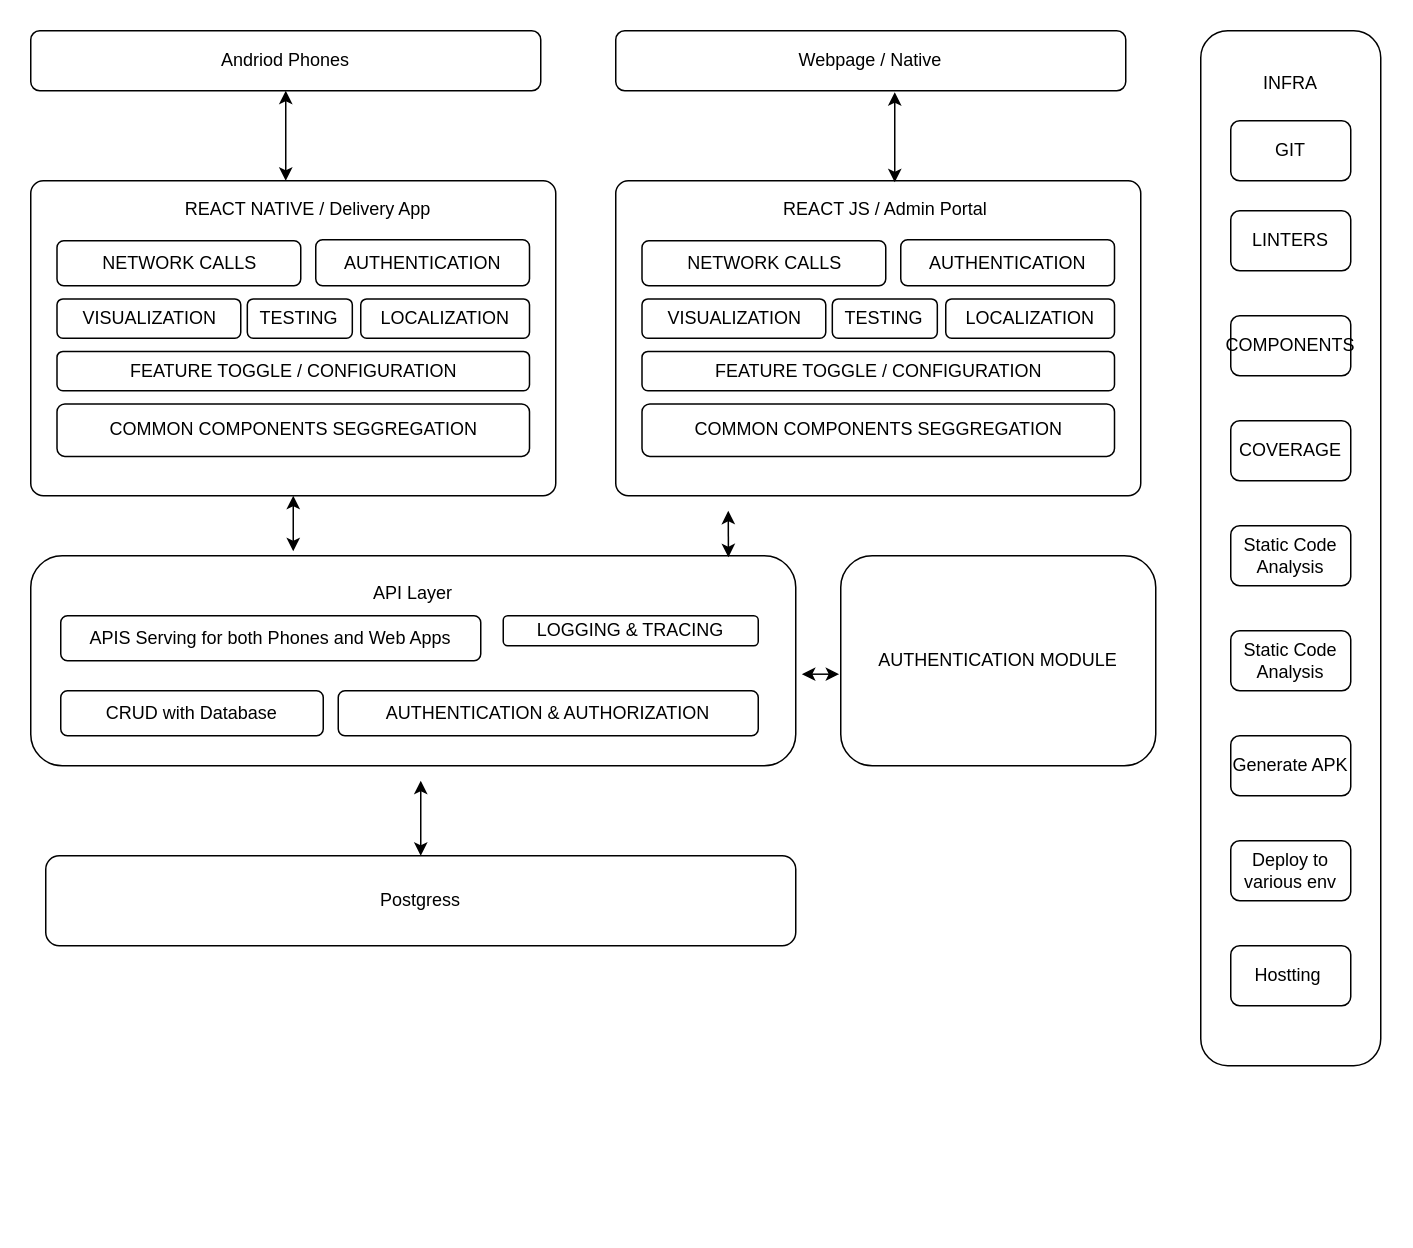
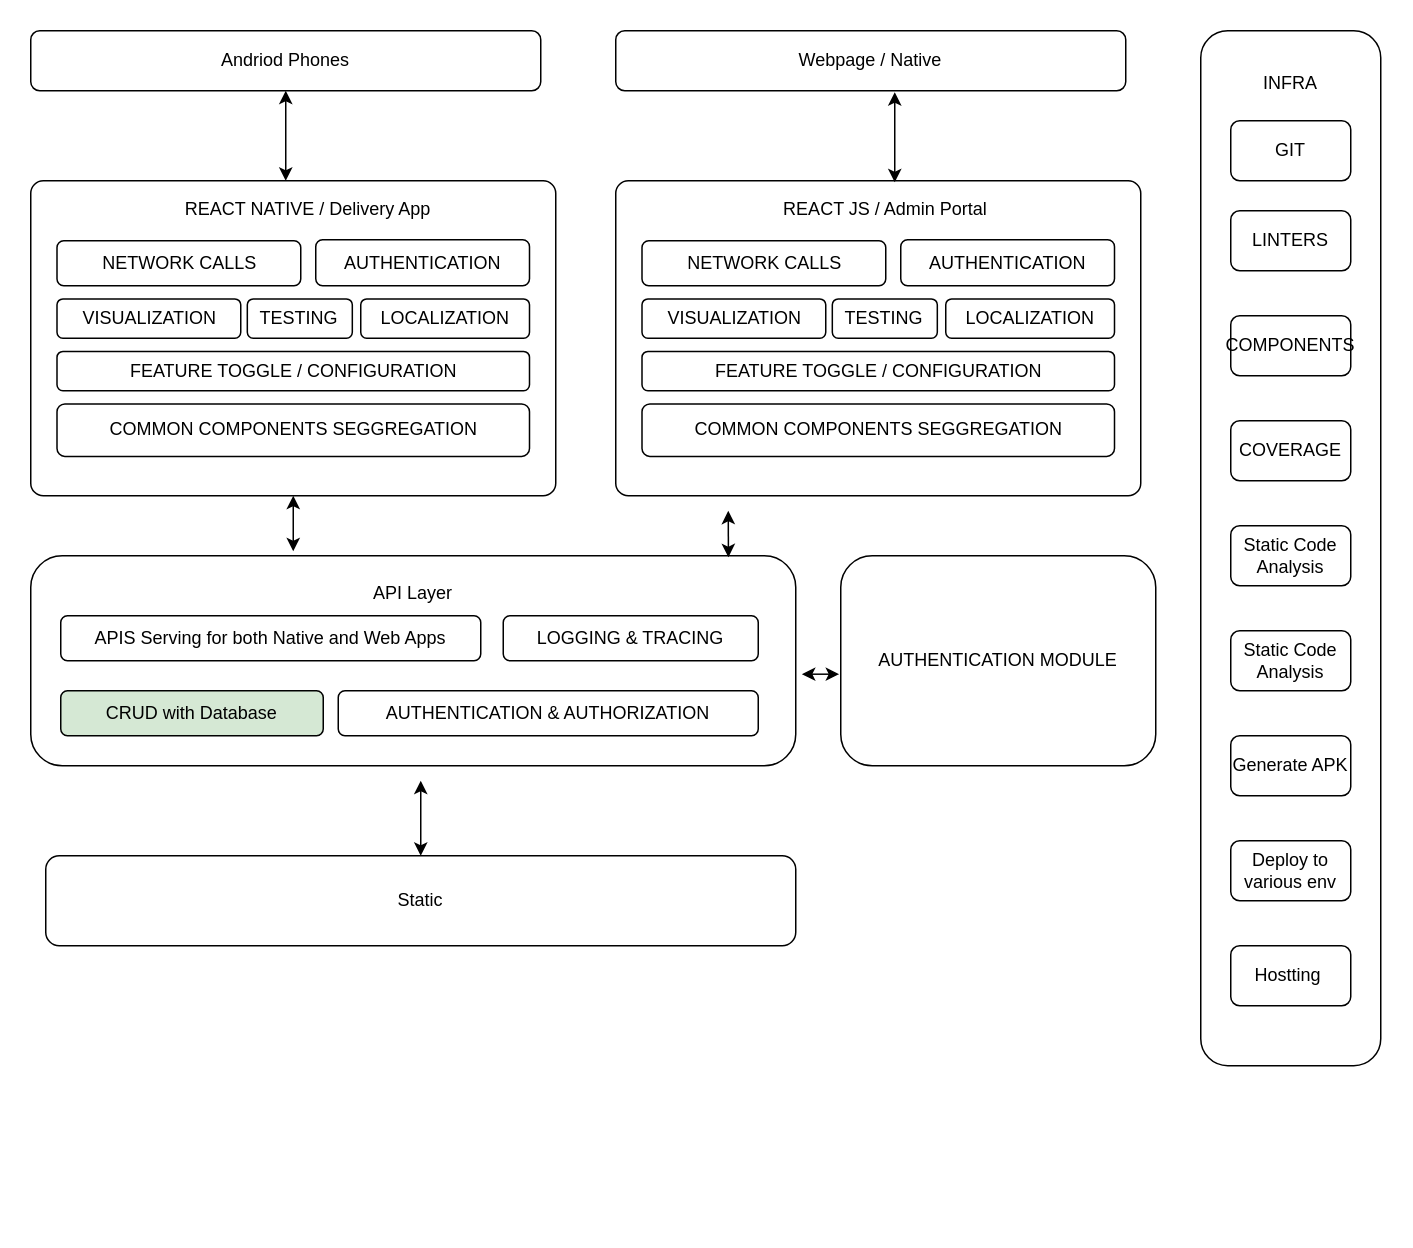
- <mxCell id="41" value="LOGGING &amp;amp; TRACING" style="rounded=1;whiteSpace=wrap;html=1;" vertex="1" parent="39"><mxGeometry x="315" y="40" width="170" height="20" as="geometry" /></mxCell>
+ <mxCell id="41" value="LOGGING &amp;amp; TRACING" style="rounded=1;whiteSpace=wrap;html=1;" vertex="1" parent="39"><mxGeometry x="315" y="40" width="170" height="30" as="geometry" /></mxCell>
- <mxCell id="43" value="APIS Serving for both Phones and Web Apps" style="rounded=1;whiteSpace=wrap;html=1;" vertex="1" parent="39"><mxGeometry x="20" y="40" width="280" height="30" as="geometry" /></mxCell>
+ <mxCell id="43" value="APIS Serving for both Native and Web Apps" style="rounded=1;whiteSpace=wrap;html=1;" vertex="1" parent="39"><mxGeometry x="20" y="40" width="280" height="30" as="geometry" /></mxCell>
- <mxCell id="45" value="CRUD with Database" style="rounded=1;whiteSpace=wrap;html=1;" vertex="1" parent="39"><mxGeometry x="20" y="90" width="175" height="30" as="geometry" /></mxCell>
+ <mxCell id="45" value="CRUD with Database" style="rounded=1;whiteSpace=wrap;html=1;fillColor=#d5e8d4;" vertex="1" parent="39"><mxGeometry x="20" y="90" width="175" height="30" as="geometry" /></mxCell>
- <mxCell id="3" value="Postgress" style="rounded=1;whiteSpace=wrap;html=1;" vertex="1" parent="1"><mxGeometry x="30" y="570" width="500" height="60" as="geometry" /></mxCell>
+ <mxCell id="3" value="Static" style="rounded=1;whiteSpace=wrap;html=1;" vertex="1" parent="1"><mxGeometry x="30" y="570" width="500" height="60" as="geometry" /></mxCell>
